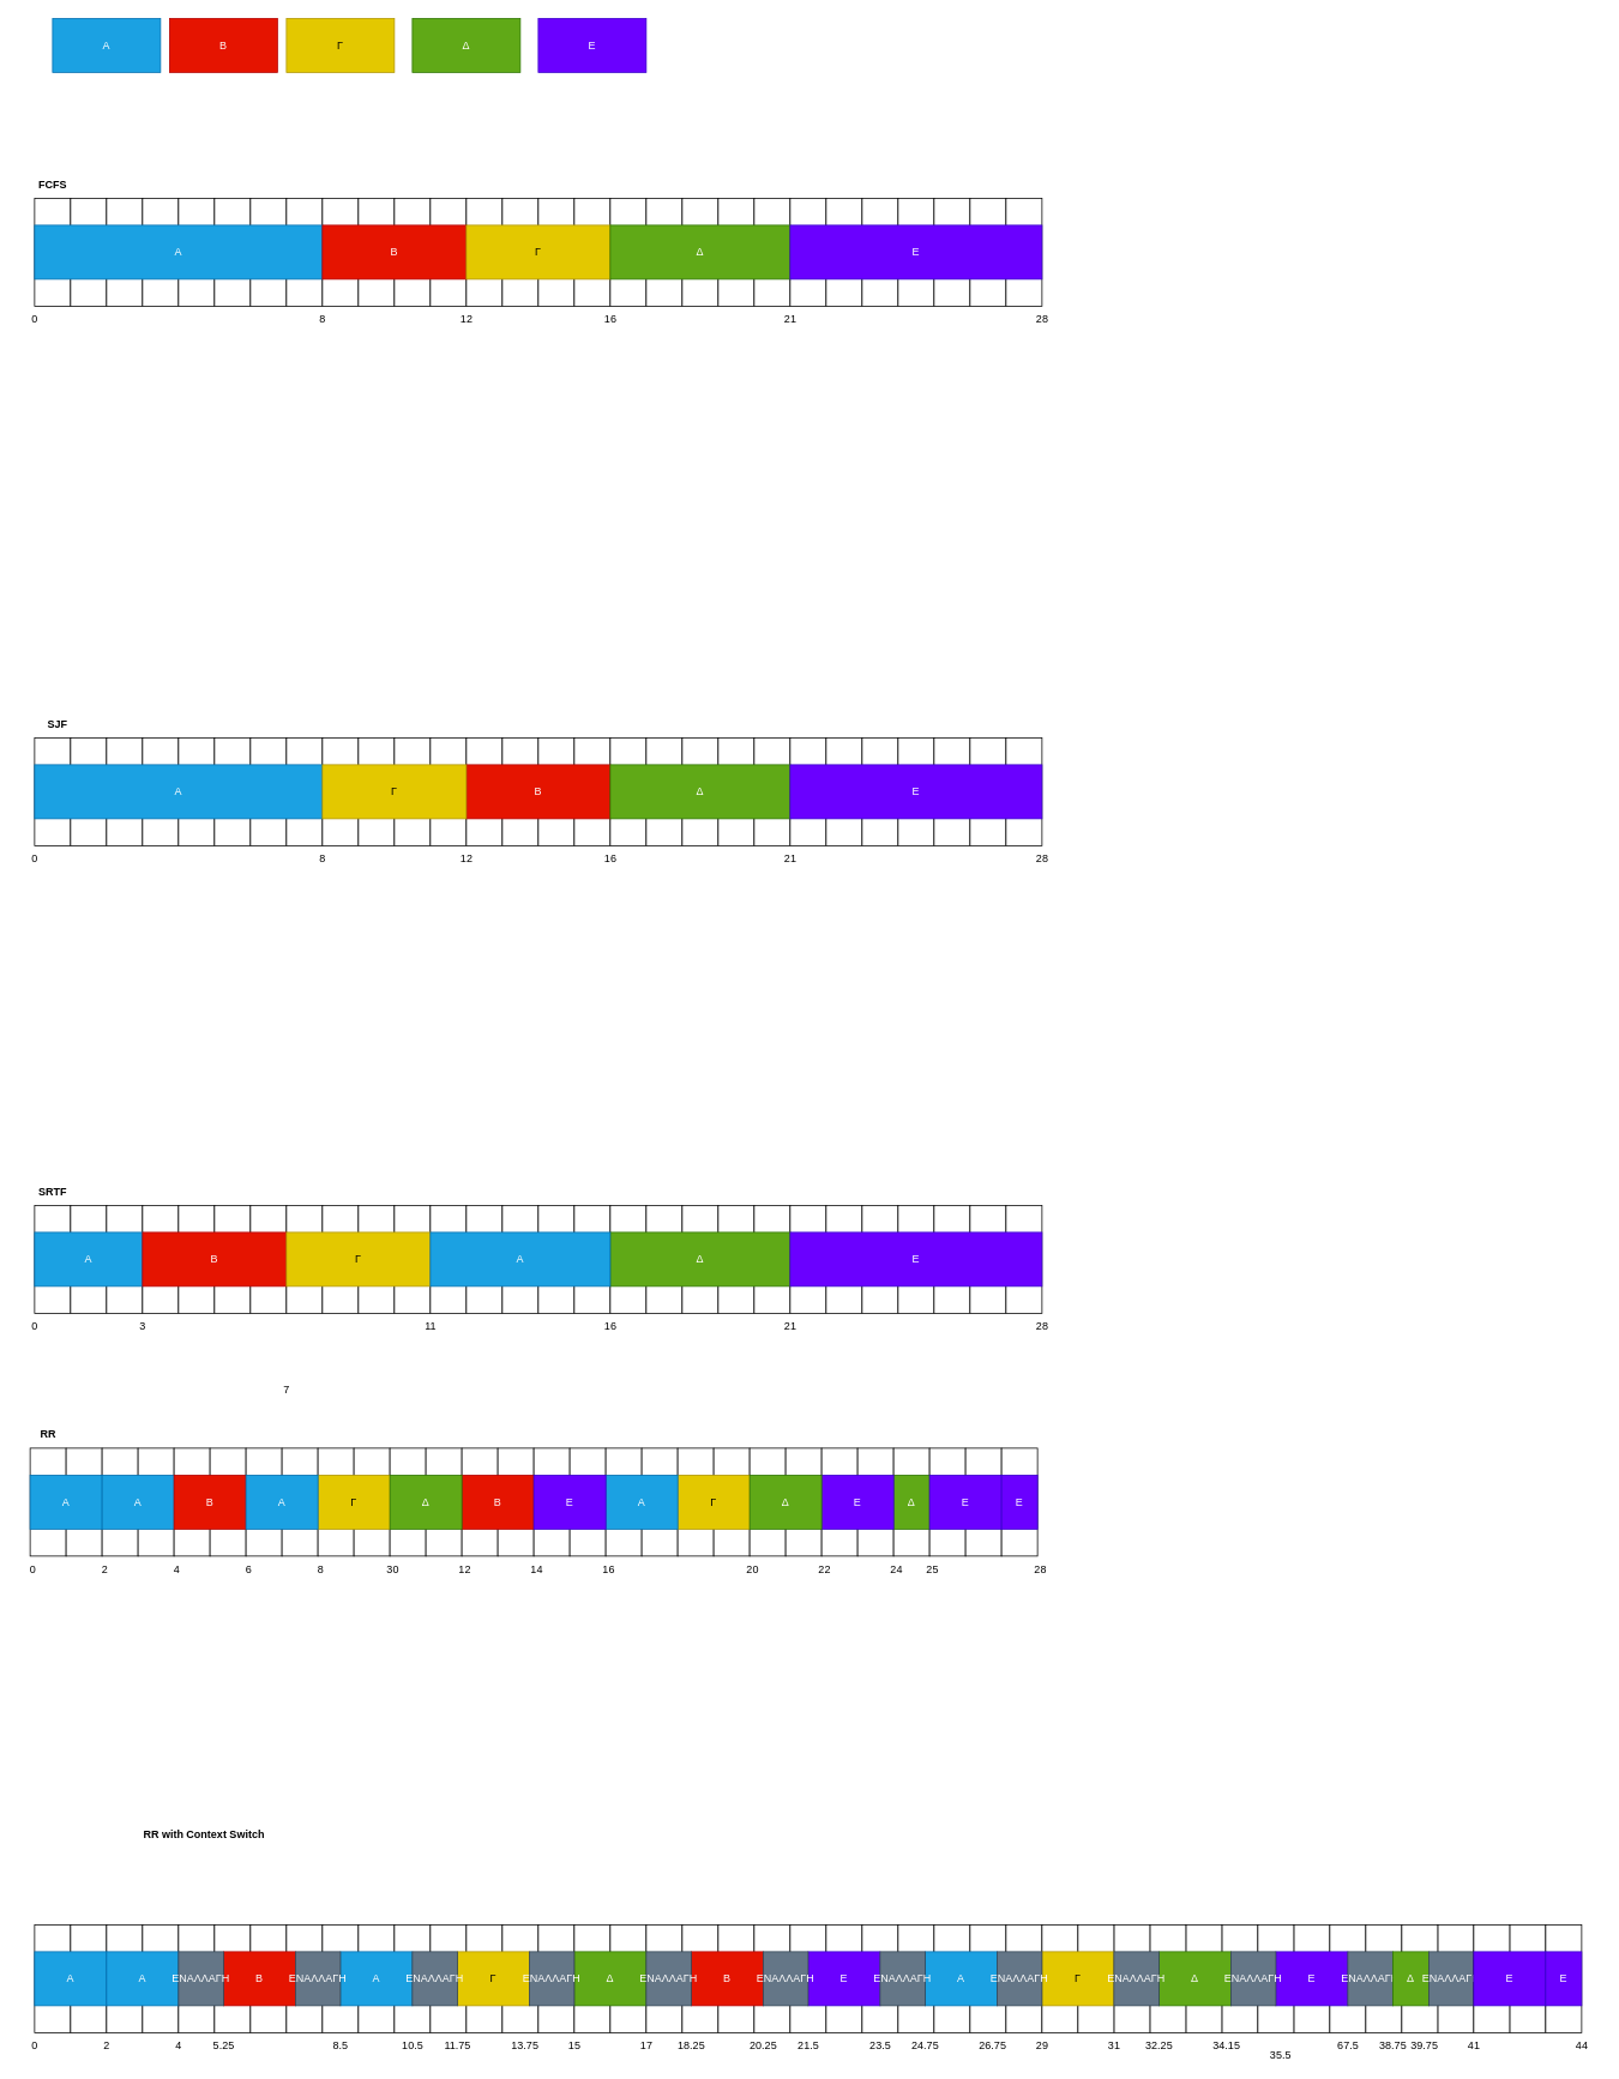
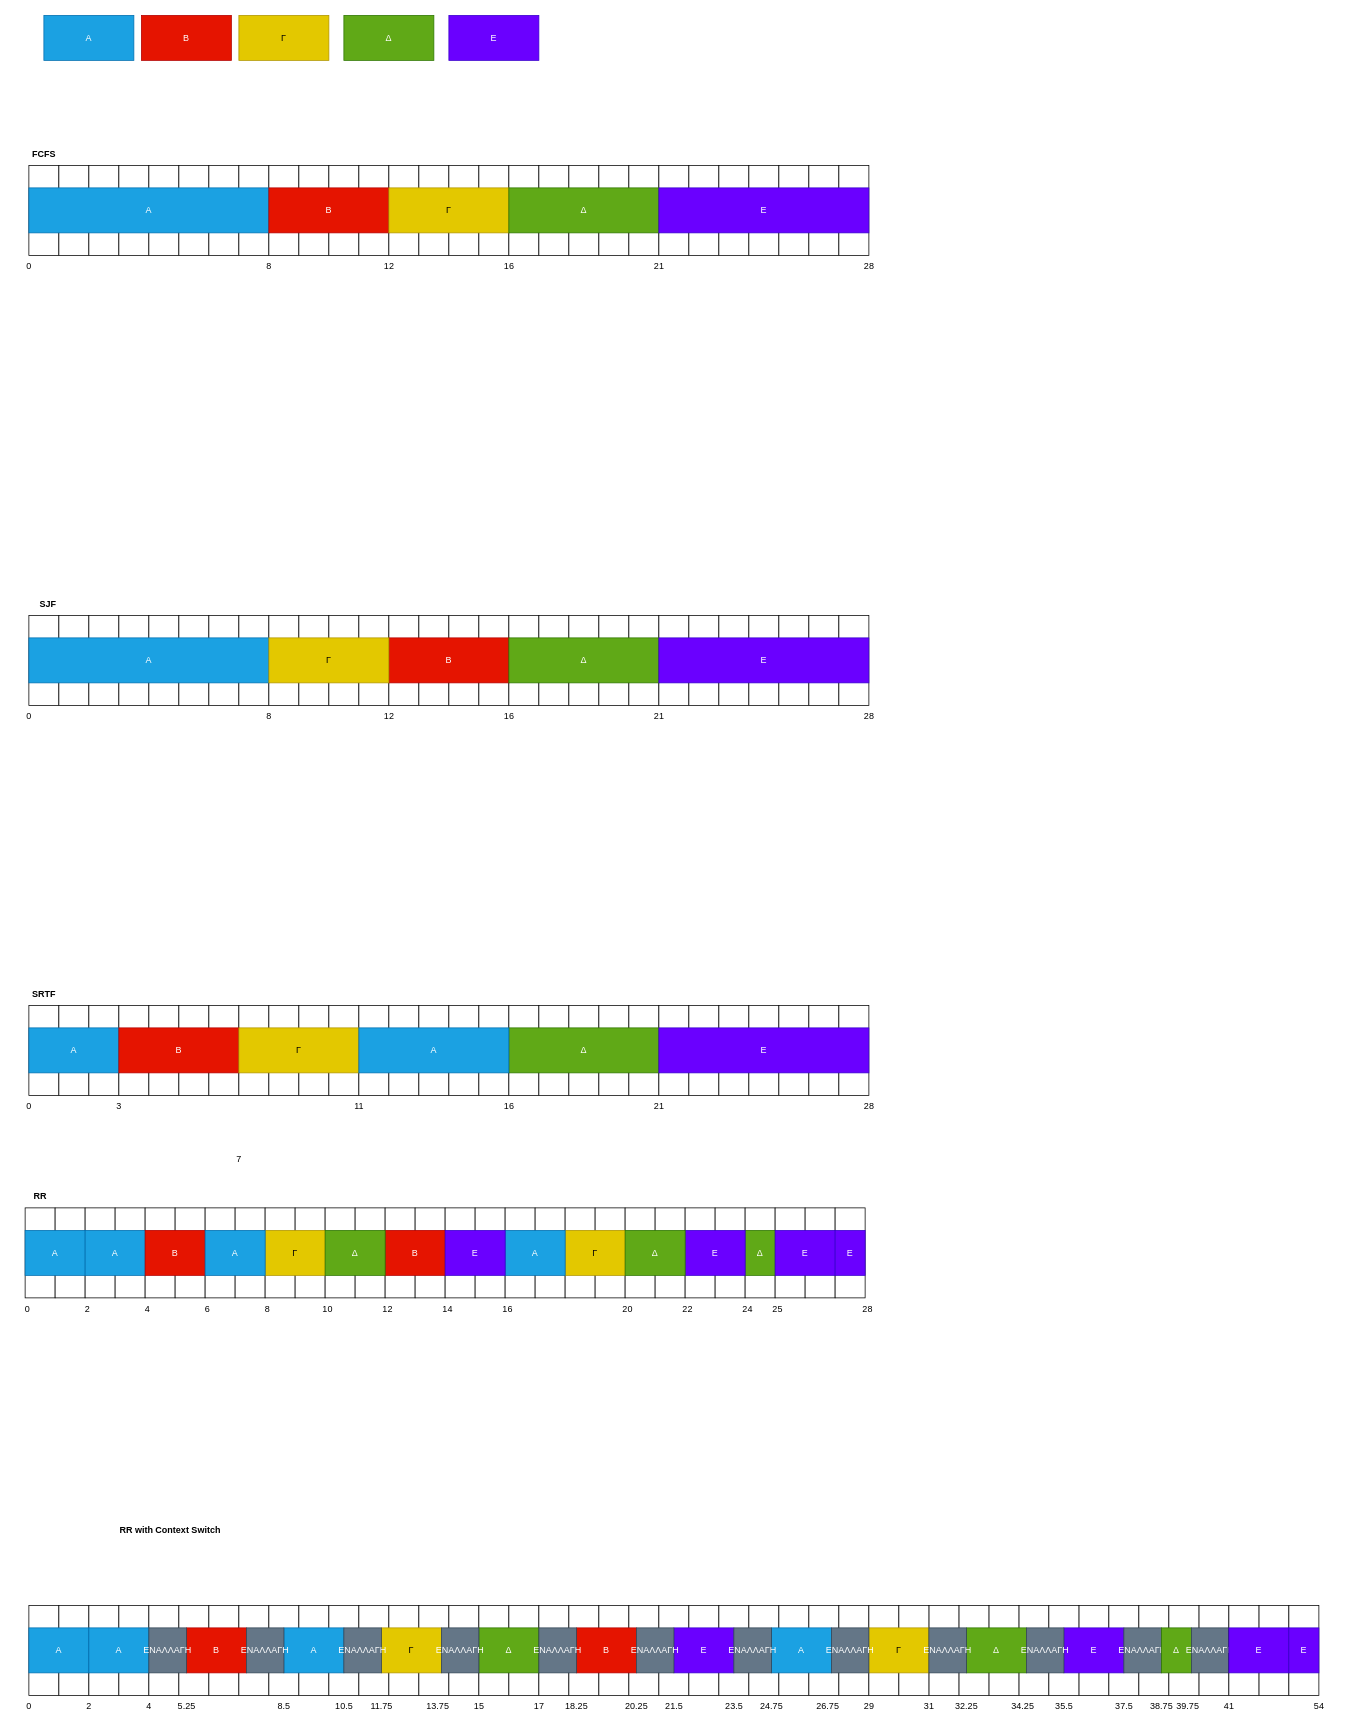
- <mxCell id="247" value="30" style="text;html=1;align=center;verticalAlign=middle;resizable=0;points=[];autosize=1;strokeColor=none;fillColor=none;" parent="1" vertex="1"><mxGeometry x="415.5" y="1730" width="40" height="30" as="geometry" /></mxCell>
+ <mxCell id="247" value="10" style="text;html=1;align=center;verticalAlign=middle;resizable=0;points=[];autosize=1;strokeColor=none;fillColor=none;" parent="1" vertex="1"><mxGeometry x="415.5" y="1730" width="40" height="30" as="geometry" /></mxCell>
- <mxCell id="240" value="34.15" style="text;html=1;align=center;verticalAlign=middle;resizable=0;points=[];autosize=1;strokeColor=none;fillColor=none;" parent="1" vertex="1"><mxGeometry x="1338" y="2260" width="50" height="30" as="geometry" /></mxCell>
+ <mxCell id="240" value="34.25" style="text;html=1;align=center;verticalAlign=middle;resizable=0;points=[];autosize=1;strokeColor=none;fillColor=none;" parent="1" vertex="1"><mxGeometry x="1338" y="2260" width="50" height="30" as="geometry" /></mxCell>
- <mxCell id="241" value="67.5" style="text;html=1;align=center;verticalAlign=middle;resizable=0;points=[];autosize=1;strokeColor=none;fillColor=none;" parent="1" vertex="1"><mxGeometry x="1473" y="2260" width="50" height="30" as="geometry" /></mxCell>
+ <mxCell id="241" value="37.5" style="text;html=1;align=center;verticalAlign=middle;resizable=0;points=[];autosize=1;strokeColor=none;fillColor=none;" parent="1" vertex="1"><mxGeometry x="1473" y="2260" width="50" height="30" as="geometry" /></mxCell>
- <mxCell id="283" value="44" style="text;html=1;align=center;verticalAlign=middle;resizable=0;points=[];autosize=1;strokeColor=none;fillColor=none;" parent="1" vertex="1"><mxGeometry x="1738" y="2260" width="40" height="30" as="geometry" /></mxCell>
+ <mxCell id="283" value="54" style="text;html=1;align=center;verticalAlign=middle;resizable=0;points=[];autosize=1;strokeColor=none;fillColor=none;" parent="1" vertex="1"><mxGeometry x="1738" y="2260" width="40" height="30" as="geometry" /></mxCell>
- <mxCell id="279" value="35.5" style="text;html=1;align=center;verticalAlign=middle;resizable=0;points=[];autosize=1;strokeColor=none;fillColor=none;" parent="1" vertex="1"><mxGeometry x="1398" y="2270" width="50" height="30" as="geometry" /></mxCell>
+ <mxCell id="279" value="35.5" style="text;html=1;align=center;verticalAlign=middle;resizable=0;points=[];autosize=1;strokeColor=none;fillColor=none;" parent="1" vertex="1"><mxGeometry x="1393" y="2260" width="50" height="30" as="geometry" /></mxCell>
